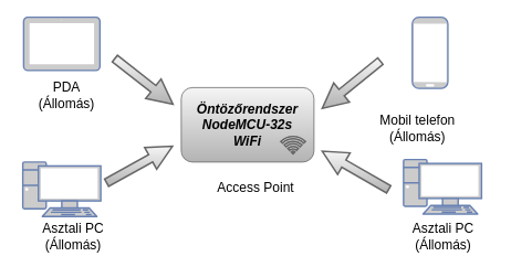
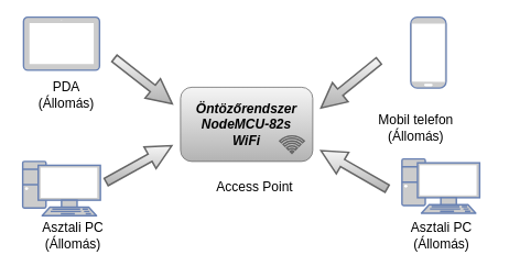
- <mxCell id="5" value="&lt;b style=&quot;font-size: 16px;&quot;&gt;Öntözőrendszer&lt;br style=&quot;font-size: 16px;&quot;&gt;NodeMCU-32s&lt;br style=&quot;font-size: 16px;&quot;&gt;WiFi&lt;/b&gt;" style="rounded=1;whiteSpace=wrap;html=1;fillColor=#f5f5f5;strokeColor=#666666;fontStyle=2;fontSize=16;gradientColor=#b3b3b3;" vertex="1" parent="1"><mxGeometry x="218" y="105" width="160" height="90" as="geometry" /></mxCell>
+ <mxCell id="5" value="&lt;b style=&quot;font-size: 16px;&quot;&gt;Öntözőrendszer&lt;br style=&quot;font-size: 16px;&quot;&gt;NodeMCU-82s&lt;br style=&quot;font-size: 16px;&quot;&gt;WiFi&lt;/b&gt;" style="rounded=1;whiteSpace=wrap;html=1;fillColor=#f5f5f5;strokeColor=#666666;fontStyle=2;fontSize=16;gradientColor=#b3b3b3;" vertex="1" parent="1"><mxGeometry x="218" y="105" width="160" height="90" as="geometry" /></mxCell>
